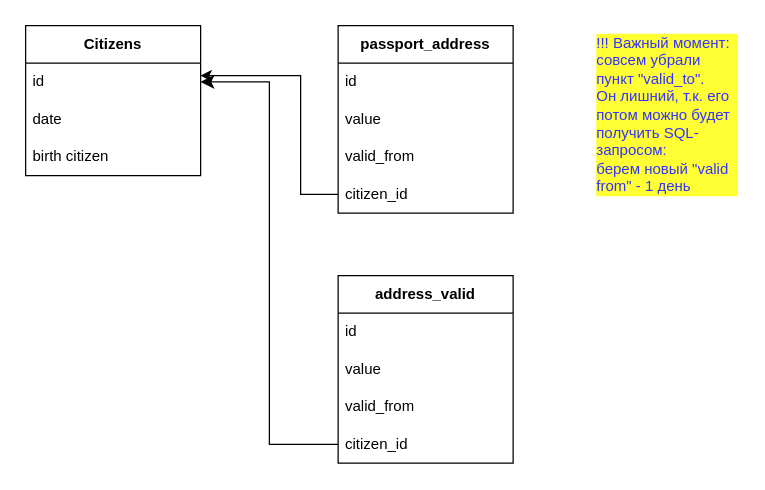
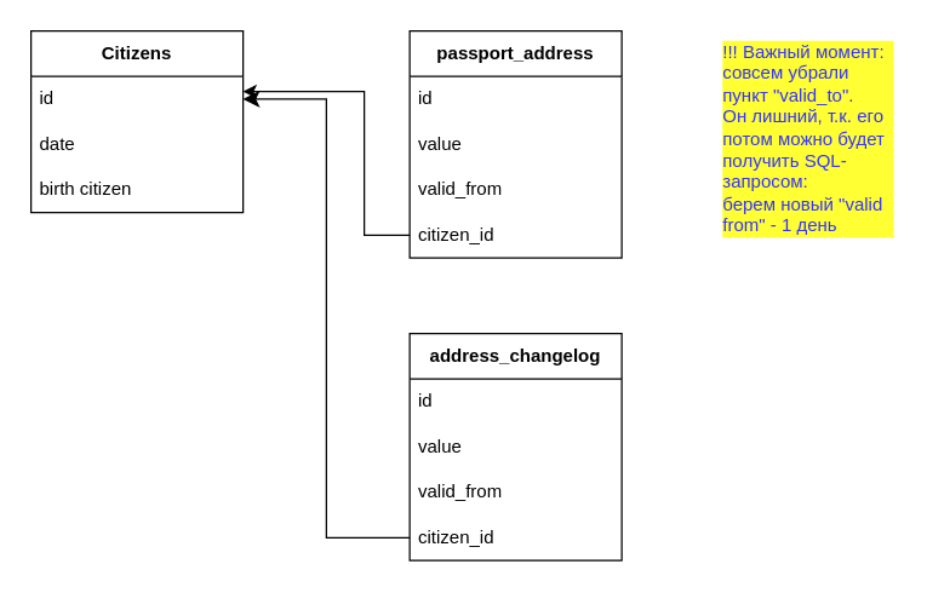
- <mxCell id="12" value="address_valid" style="swimlane;fontStyle=1;childLayout=stackLayout;horizontal=1;startSize=30;horizontalStack=0;resizeParent=1;resizeParentMax=0;resizeLast=0;collapsible=1;marginBottom=0;whiteSpace=wrap;html=1;" vertex="1" parent="1"><mxGeometry x="270" y="220" width="140" height="150" as="geometry" /></mxCell>
+ <mxCell id="12" value="address_changelog" style="swimlane;fontStyle=1;childLayout=stackLayout;horizontal=1;startSize=30;horizontalStack=0;resizeParent=1;resizeParentMax=0;resizeLast=0;collapsible=1;marginBottom=0;whiteSpace=wrap;html=1;" vertex="1" parent="1"><mxGeometry x="270" y="220" width="140" height="150" as="geometry" /></mxCell>
